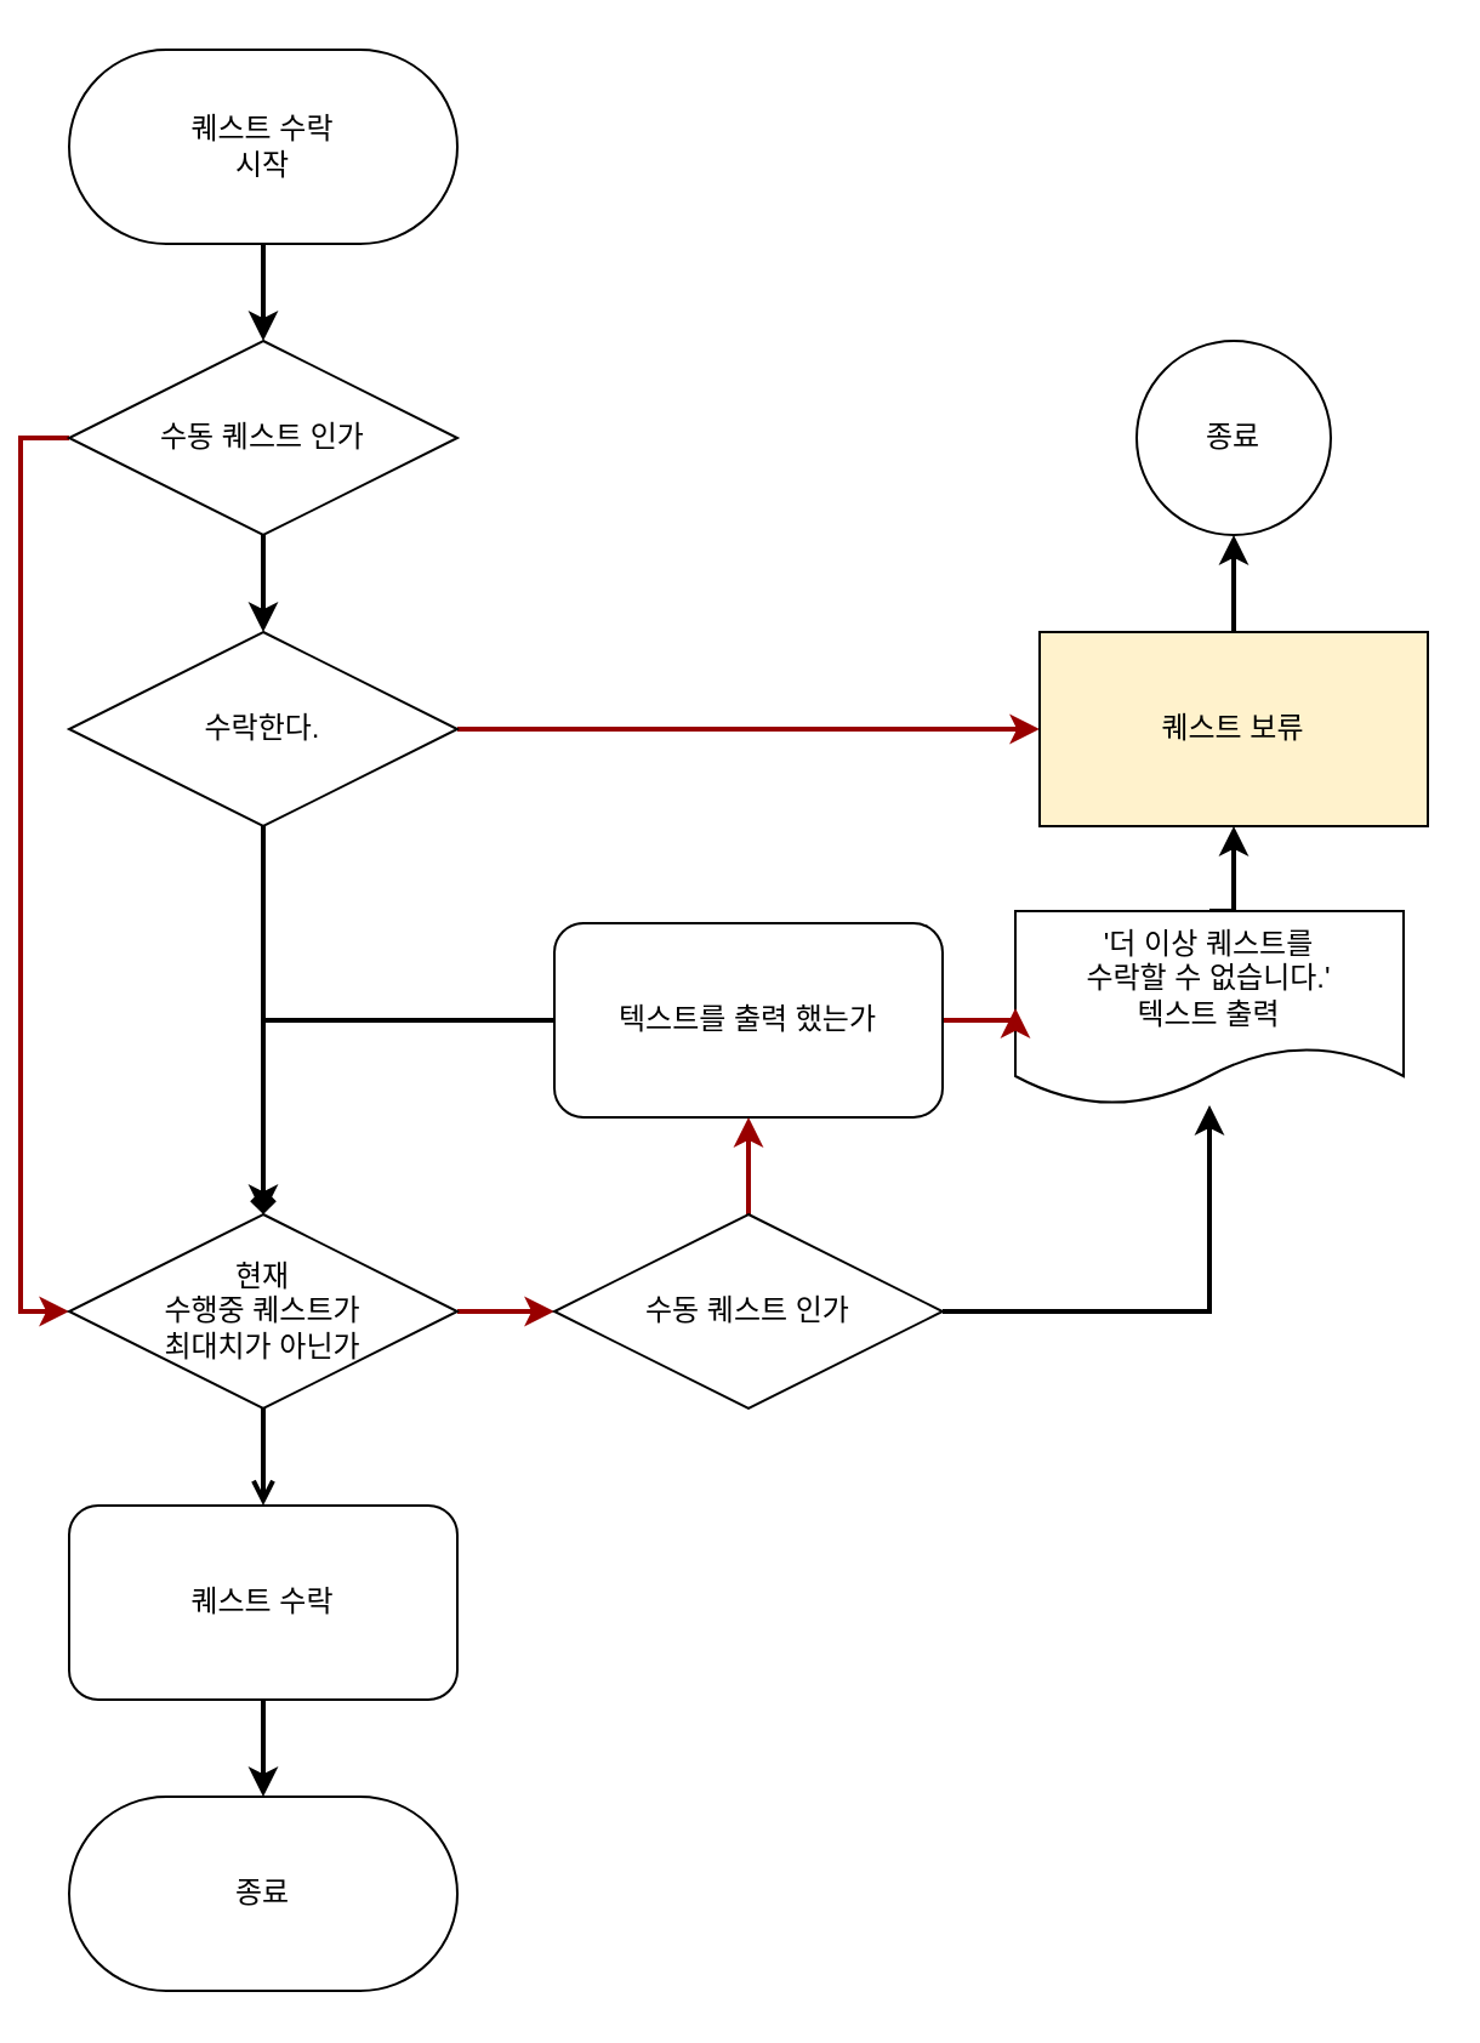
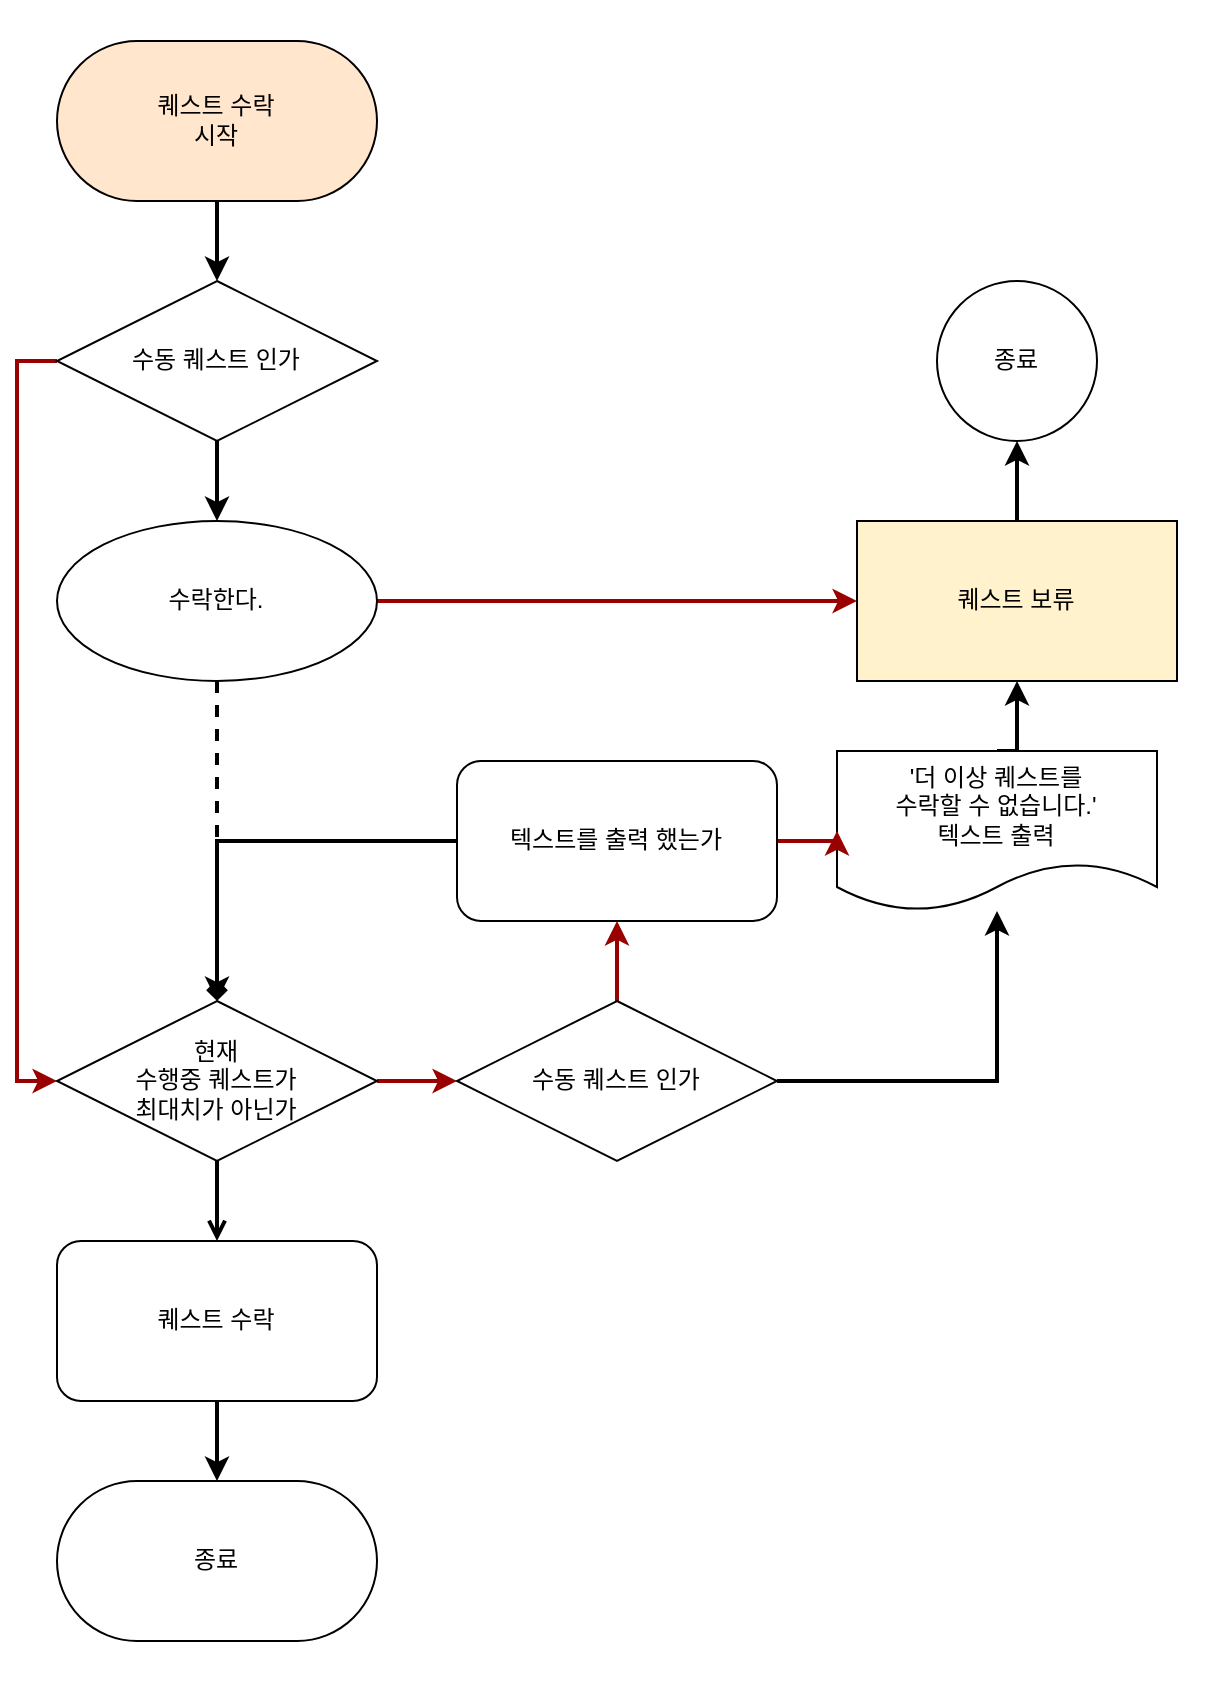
- <mxCell id="3" value="퀘스트 수락&lt;br&gt;시작" style="rounded=1;whiteSpace=wrap;html=1;arcSize=50;" parent="1" vertex="1"><mxGeometry x="20" width="160" height="80" as="geometry" y="20" /></mxCell>
+ <mxCell id="3" value="퀘스트 수락&lt;br&gt;시작" style="rounded=1;whiteSpace=wrap;html=1;arcSize=50;fillColor=#ffe6cc;" parent="1" vertex="1"><mxGeometry x="20" width="160" height="80" as="geometry" y="20" /></mxCell>
- <mxCell id="12" value="수락한다." style="rhombus;whiteSpace=wrap;html=1;" parent="1" vertex="1"><mxGeometry x="20" y="260" width="160" height="80" as="geometry" /></mxCell>
+ <mxCell id="12" value="수락한다." style="ellipse;whiteSpace=wrap;html=1;" parent="1" vertex="1"><mxGeometry x="20" y="260" width="160" height="80" as="geometry" /></mxCell>
- <mxCell id="10" style="edgeStyle=orthogonalEdgeStyle;rounded=0;orthogonalLoop=1;jettySize=auto;html=1;exitX=0.5;exitY=1;exitDx=0;exitDy=0;entryX=0.5;entryY=0;entryDx=0;entryDy=0;strokeWidth=2;" parent="1" source="12" target="9" edge="1"><mxGeometry relative="1" as="geometry" /></mxCell>
+ <mxCell id="10" style="edgeStyle=orthogonalEdgeStyle;rounded=0;orthogonalLoop=1;jettySize=auto;html=1;exitX=0.5;exitY=1;exitDx=0;exitDy=0;entryX=0.5;entryY=0;entryDx=0;entryDy=0;strokeWidth=2;dashed=1;" parent="1" source="12" target="9" edge="1"><mxGeometry relative="1" as="geometry" /></mxCell>
